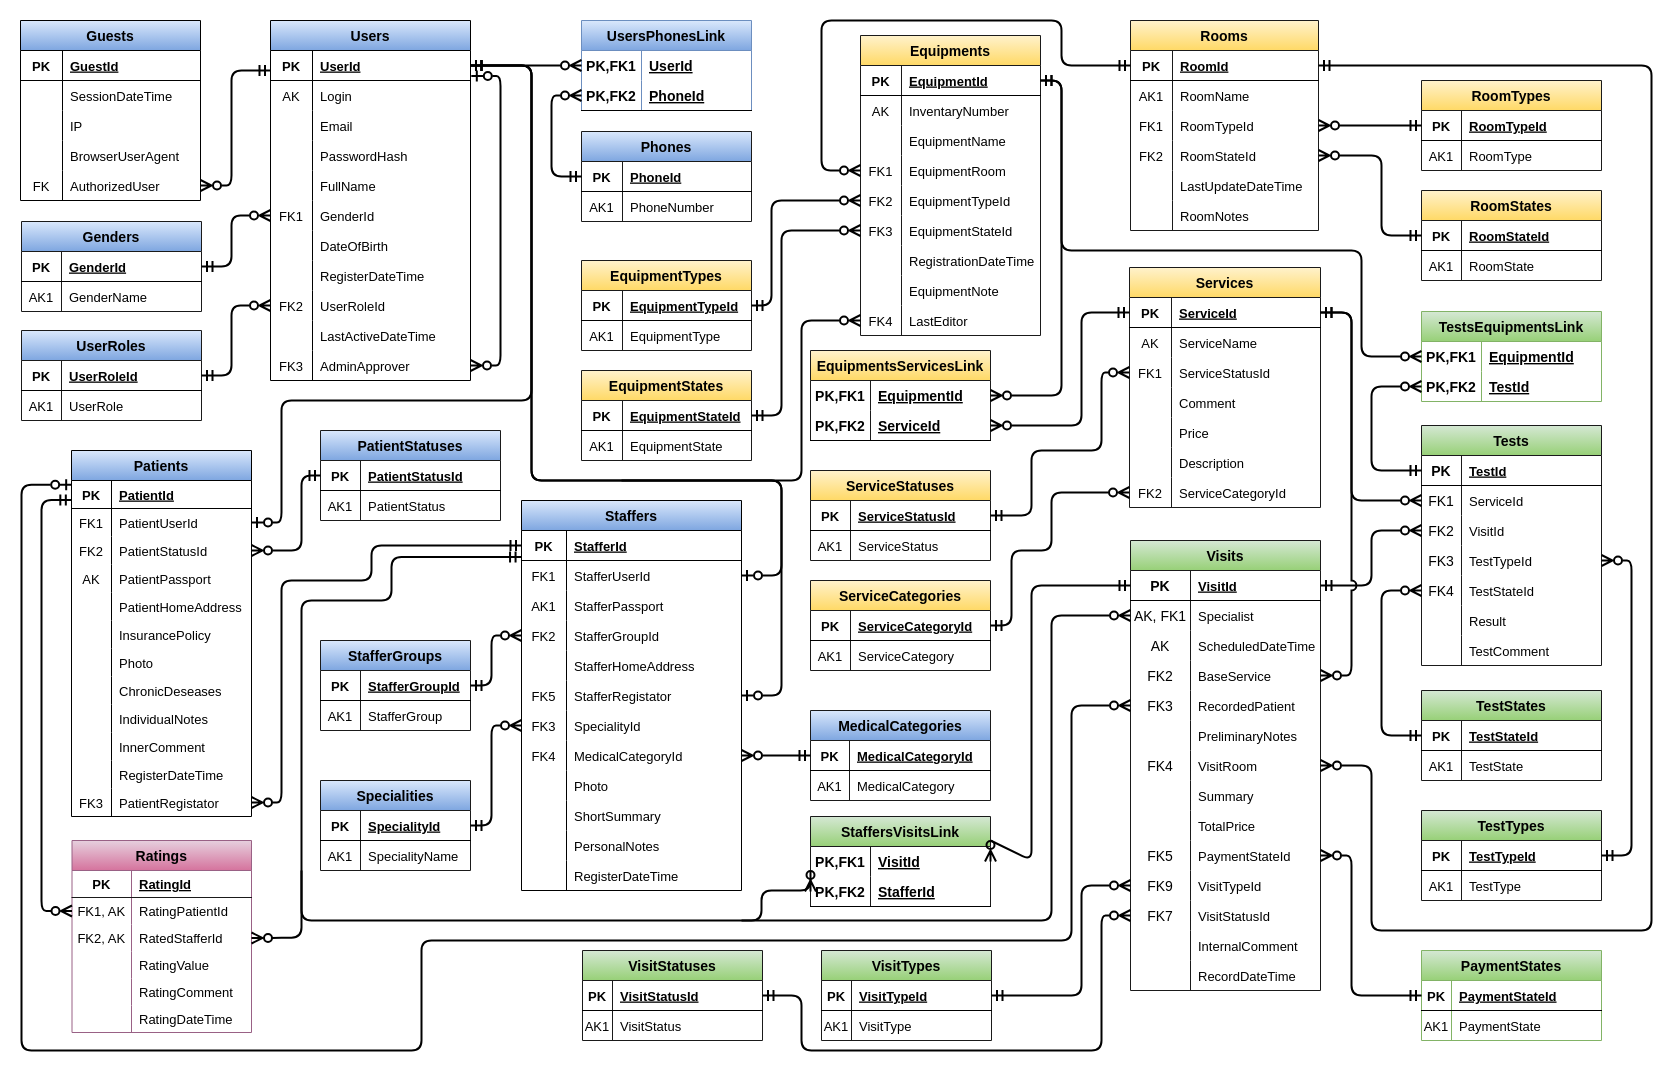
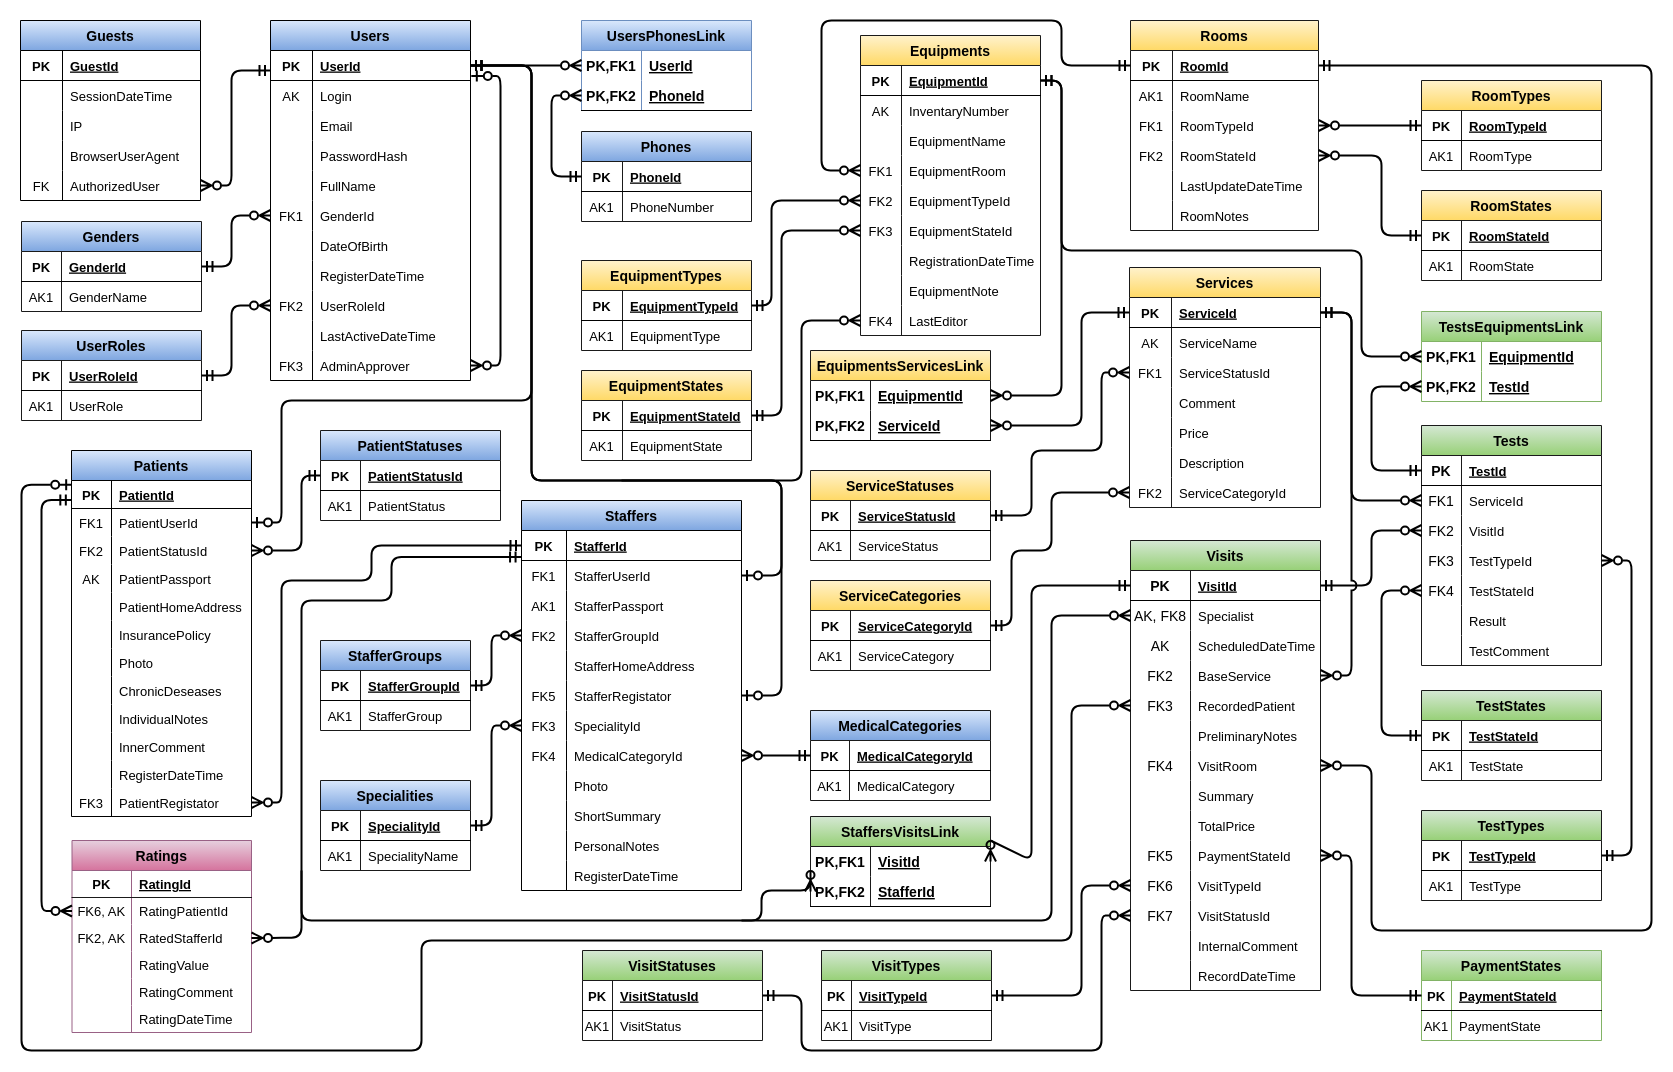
- <mxCell id="311" value="AK, FK1" style="shape=partialRectangle;connectable=0;fillColor=none;top=0;left=0;bottom=0;right=0;editable=1;overflow=hidden;fontSize=14;" parent="310" vertex="1"><mxGeometry width="60" height="30" as="geometry"><mxRectangle width="60" height="30" as="alternateBounds" /></mxGeometry></mxCell>
+ <mxCell id="311" value="AK, FK8" style="shape=partialRectangle;connectable=0;fillColor=none;top=0;left=0;bottom=0;right=0;editable=1;overflow=hidden;fontSize=14;" parent="310" vertex="1"><mxGeometry width="60" height="30" as="geometry"><mxRectangle width="60" height="30" as="alternateBounds" /></mxGeometry></mxCell>
- <mxCell id="338" value="FK9" style="shape=partialRectangle;connectable=0;fillColor=none;top=0;left=0;bottom=0;right=0;editable=1;overflow=hidden;fontSize=14;" parent="337" vertex="1"><mxGeometry width="60" height="30" as="geometry"><mxRectangle width="60" height="30" as="alternateBounds" /></mxGeometry></mxCell>
+ <mxCell id="338" value="FK6" style="shape=partialRectangle;connectable=0;fillColor=none;top=0;left=0;bottom=0;right=0;editable=1;overflow=hidden;fontSize=14;" parent="337" vertex="1"><mxGeometry width="60" height="30" as="geometry"><mxRectangle width="60" height="30" as="alternateBounds" /></mxGeometry></mxCell>
- <mxCell id="377" value="FK1, AK" style="shape=partialRectangle;connectable=0;fillColor=none;top=0;left=0;bottom=0;right=0;editable=1;overflow=hidden;fontSize=13;strokeColor=#1A1A1A;" parent="376" vertex="1"><mxGeometry width="59.5" height="27" as="geometry"><mxRectangle width="59.5" height="27" as="alternateBounds" /></mxGeometry></mxCell>
+ <mxCell id="377" value="FK6, AK" style="shape=partialRectangle;connectable=0;fillColor=none;top=0;left=0;bottom=0;right=0;editable=1;overflow=hidden;fontSize=13;strokeColor=#1A1A1A;" parent="376" vertex="1"><mxGeometry width="59.5" height="27" as="geometry"><mxRectangle width="59.5" height="27" as="alternateBounds" /></mxGeometry></mxCell>
